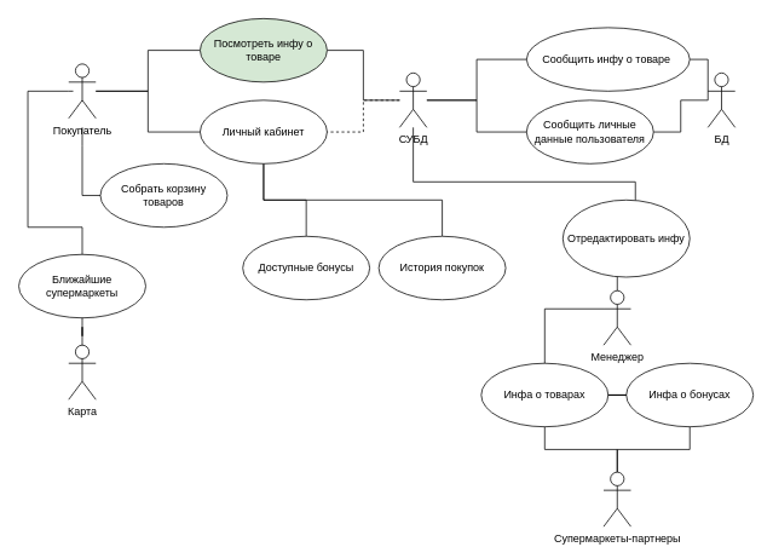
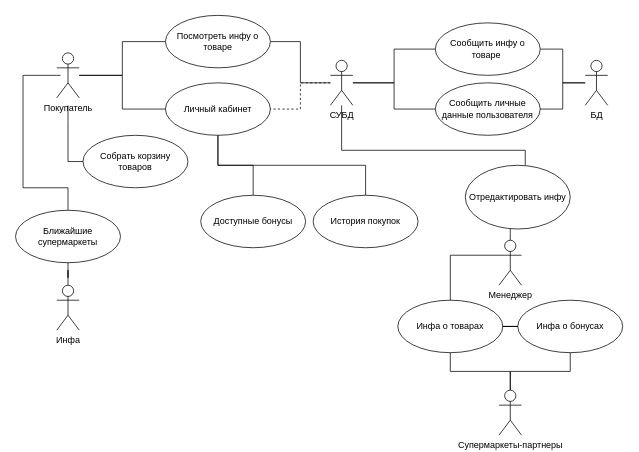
- <mxCell id="8" value="Посмотреть инфу о товаре" style="ellipse;whiteSpace=wrap;html=1;fillColor=#d5e8d4;" parent="1" vertex="1"><mxGeometry x="220" y="20" width="140" height="70" as="geometry" /></mxCell>
+ <mxCell id="8" value="Посмотреть инфу о товаре" style="ellipse;whiteSpace=wrap;html=1;" parent="1" vertex="1"><mxGeometry x="220" y="20" width="140" height="70" as="geometry" /></mxCell>
- <mxCell id="25" value="Сообщить инфу о товаре&lt;span style=&quot;background-color: initial;&quot;&gt;&amp;nbsp;&lt;/span&gt;" style="ellipse;whiteSpace=wrap;html=1;" parent="1" vertex="1"><mxGeometry x="580" y="30" width="180" height="70" as="geometry" /></mxCell>
+ <mxCell id="25" value="Сообщить инфу о товаре&lt;span style=&quot;background-color: initial;&quot;&gt;&amp;nbsp;&lt;/span&gt;" style="ellipse;whiteSpace=wrap;html=1;" parent="1" vertex="1"><mxGeometry x="580" y="30" width="140" height="70" as="geometry" /></mxCell>
- <mxCell id="35" value="Карта" style="shape=umlActor;verticalLabelPosition=bottom;verticalAlign=top;html=1;" parent="1" vertex="1"><mxGeometry x="75" y="380" width="30" height="60" as="geometry" /></mxCell>
+ <mxCell id="35" value="Инфа" style="shape=umlActor;verticalLabelPosition=bottom;verticalAlign=top;html=1;" parent="1" vertex="1"><mxGeometry x="75" y="380" width="30" height="60" as="geometry" /></mxCell>
